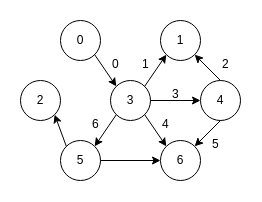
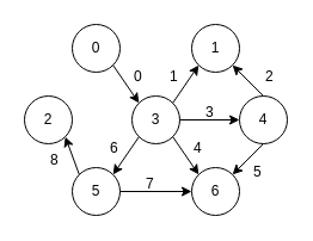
+ <mxCell id="26" value="8" style="text;whiteSpace=wrap;html=1;" vertex="1" parent="1"><mxGeometry x="40" y="120" width="20" height="20" as="geometry" /></mxCell>
+ <mxCell id="23" value="7" style="text;whiteSpace=wrap;html=1;" vertex="1" parent="1"><mxGeometry x="120" y="140" width="20" height="20" as="geometry" /></mxCell>
